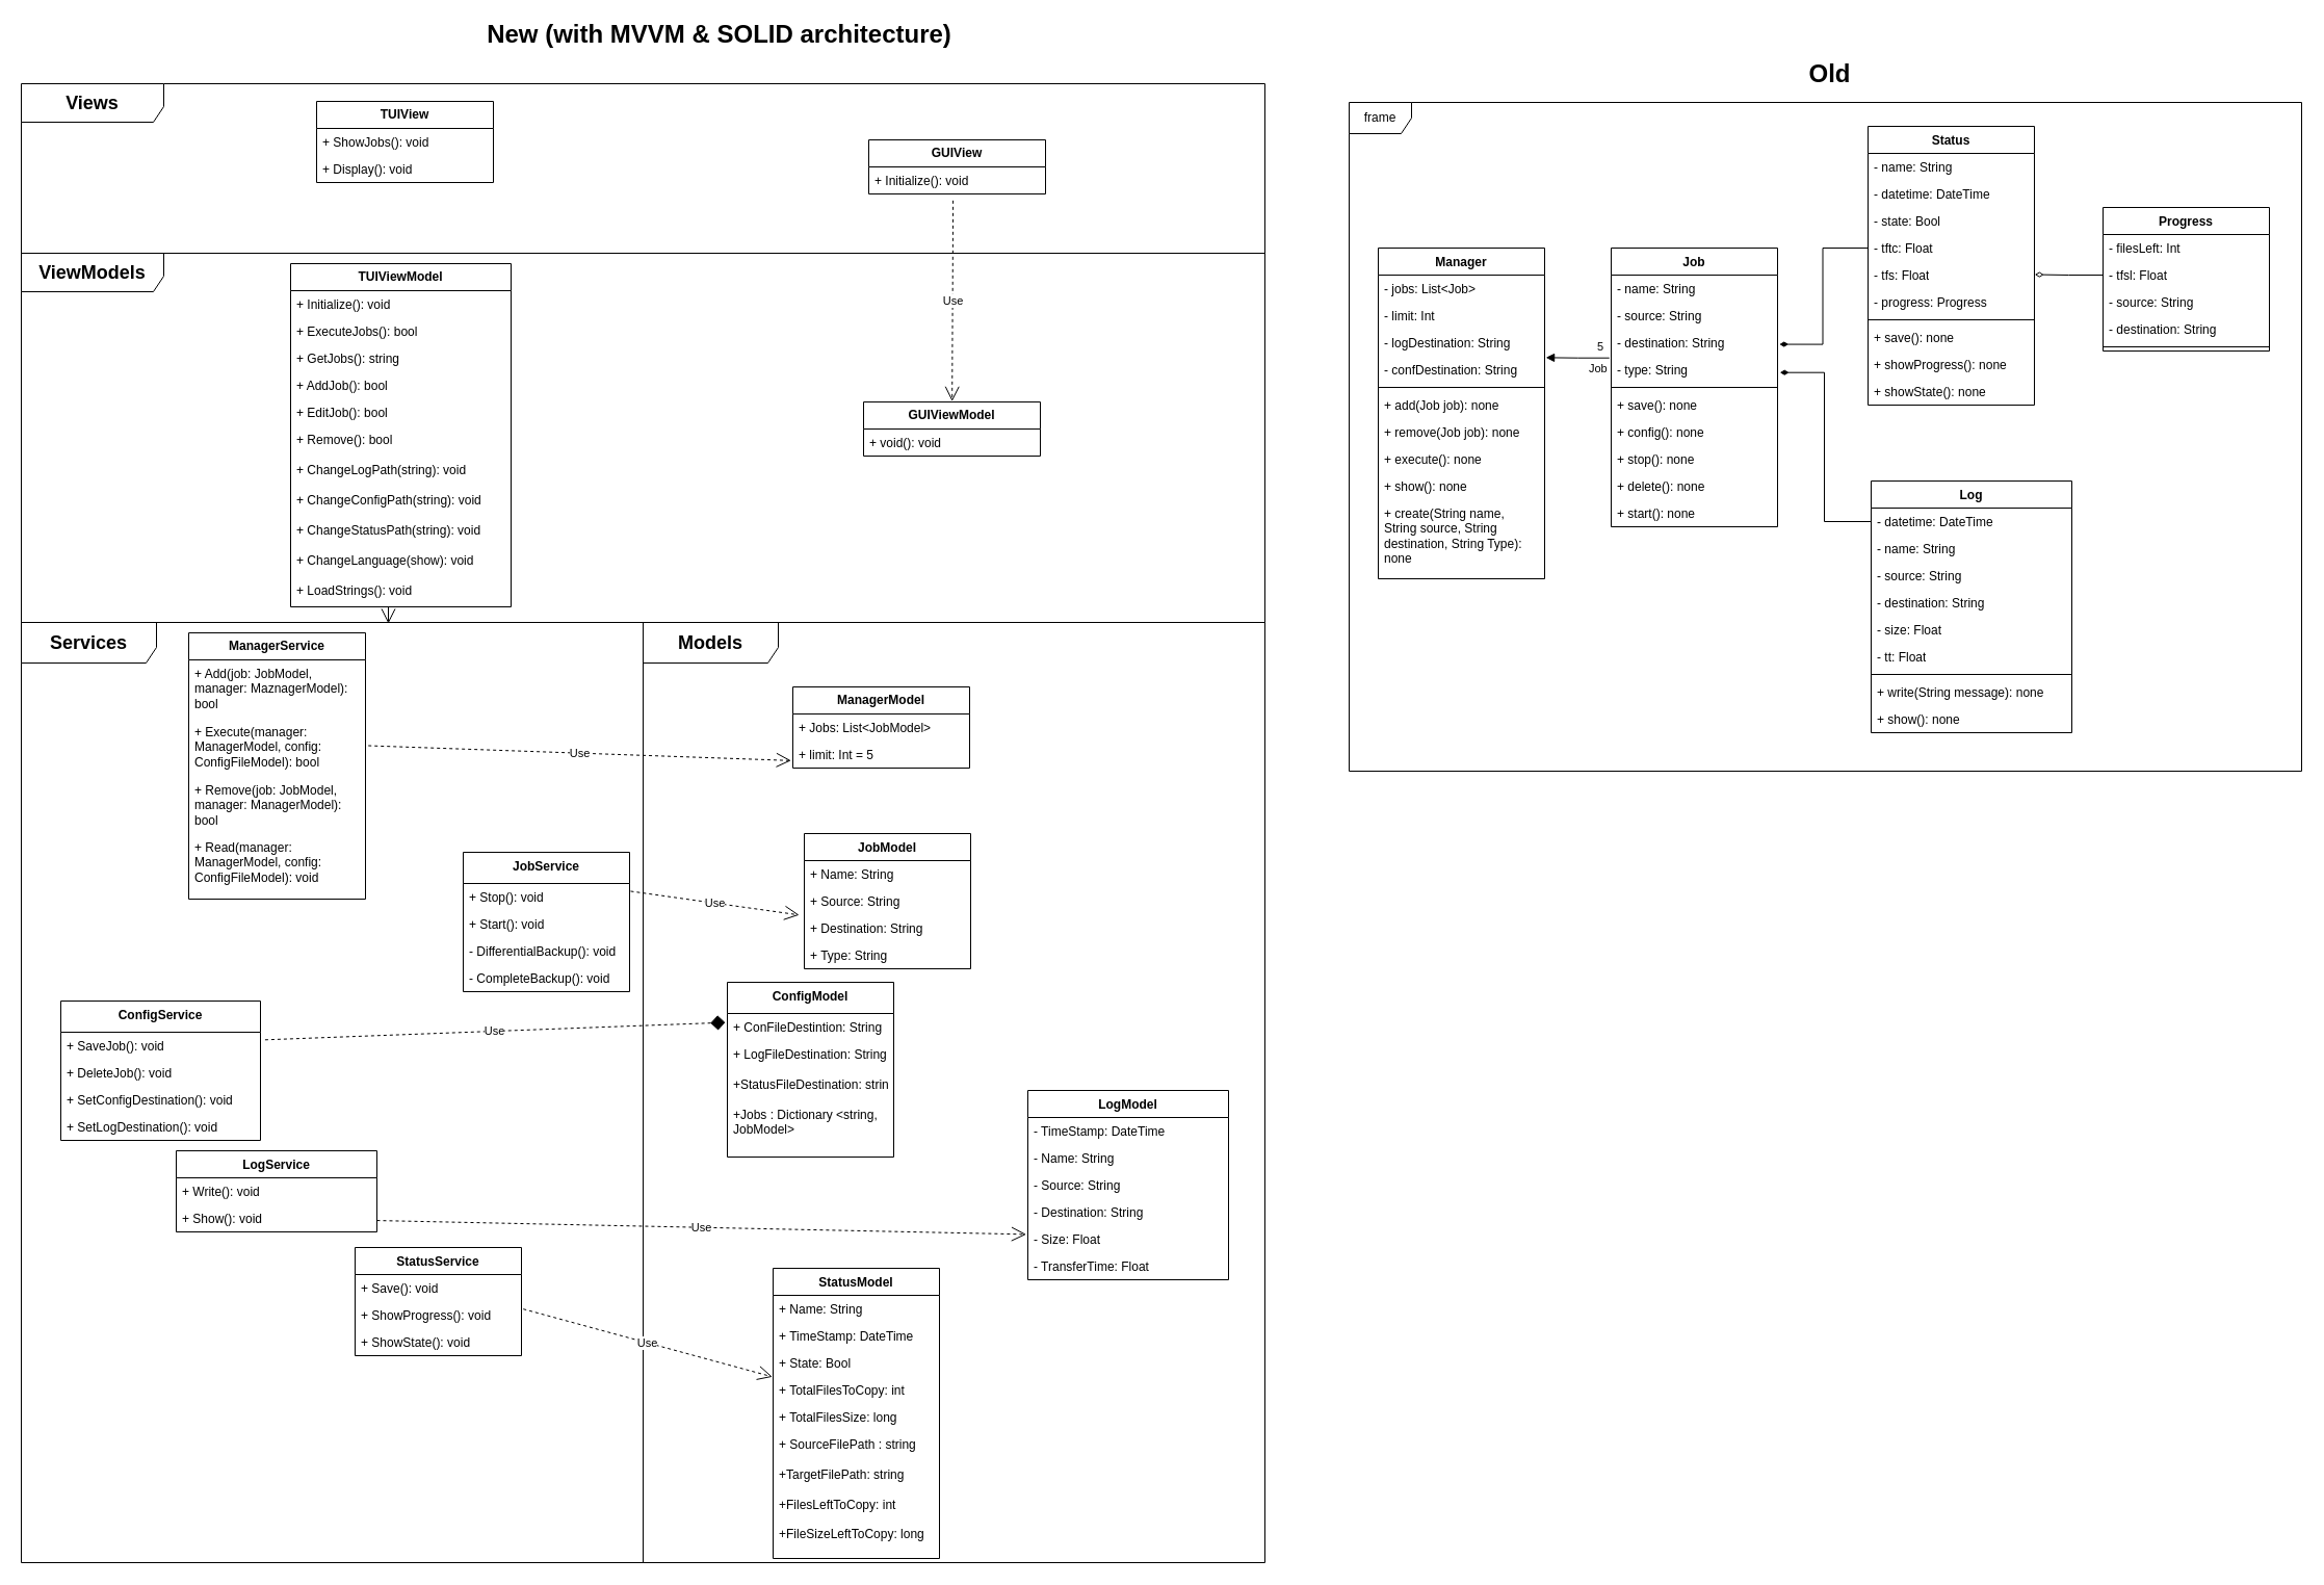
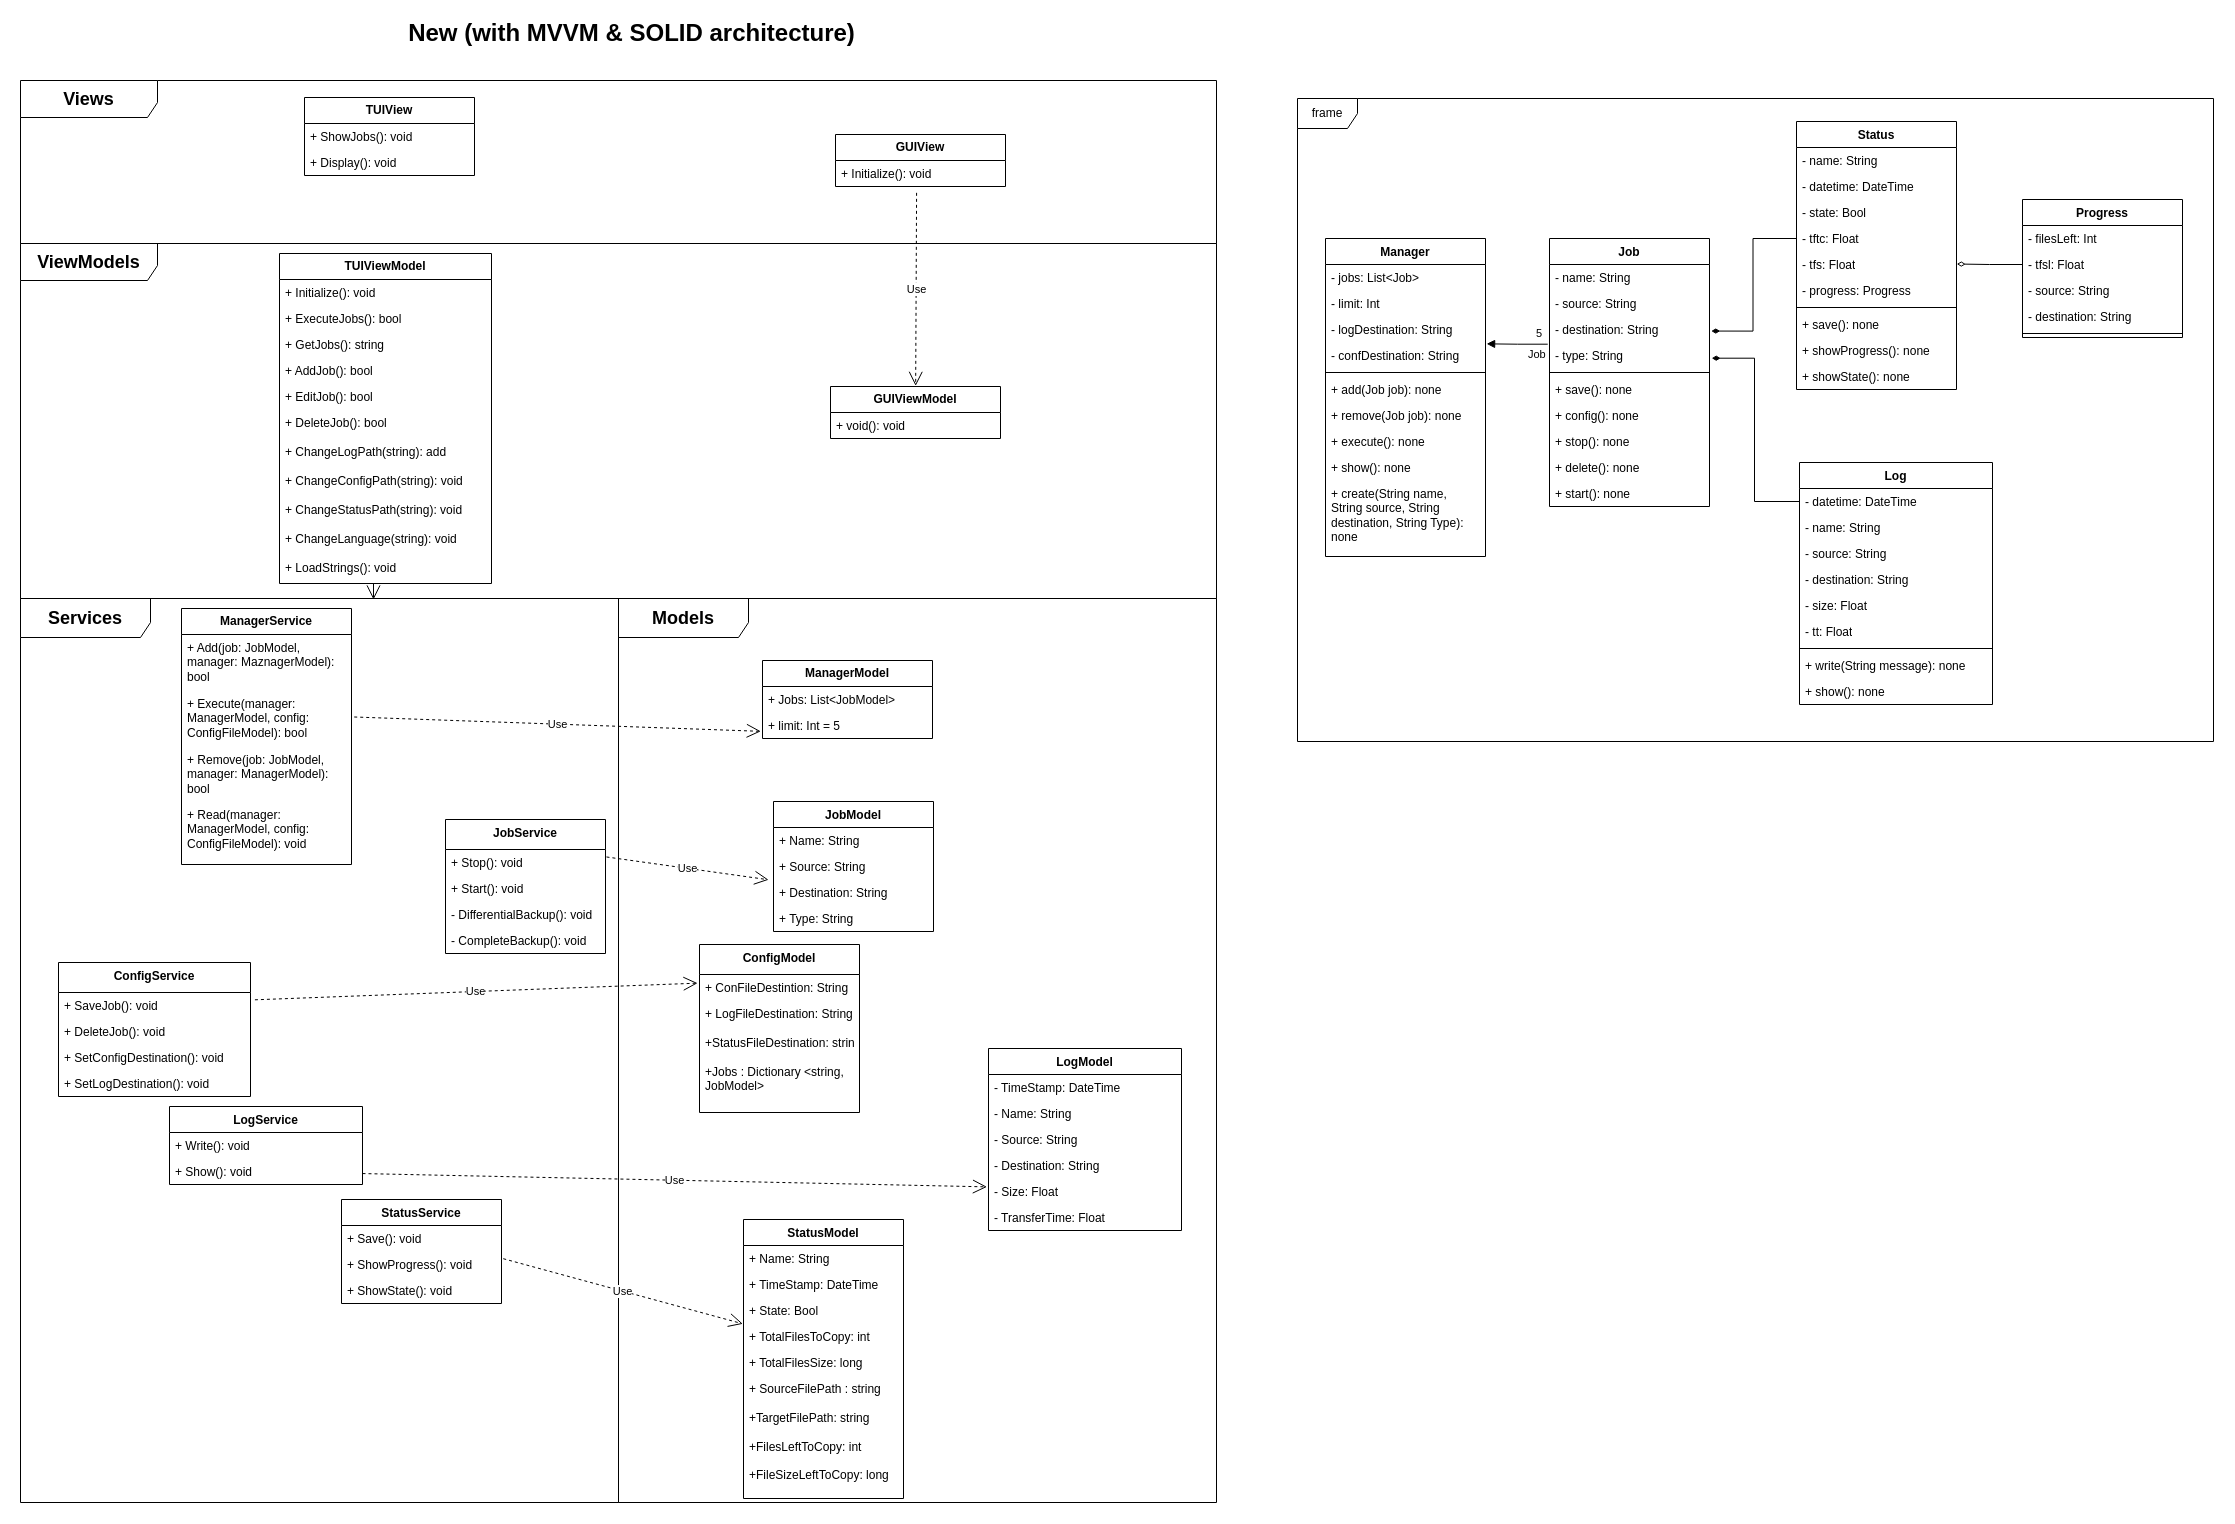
- <mxCell id="133" value="&lt;font style=&quot;font-size: 24px;&quot;&gt;New (with MVVM &amp;amp; SOLID architecture)&lt;/font&gt;" style="text;align=center;fontStyle=1;verticalAlign=middle;spacingLeft=3;spacingRight=3;strokeColor=none;rotatable=0;points=[[0,0.5],[1,0.5]];portConstraint=eastwest;html=1;" parent="1" vertex="1"><mxGeometry x="447" y="20" width="488" height="26" as="geometry" /></mxCell>
+ <mxCell id="133" value="&lt;font style=&quot;font-size: 24px;&quot;&gt;New (with MVVM &amp;amp; SOLID architecture)&lt;/font&gt;" style="text;align=center;fontStyle=1;verticalAlign=middle;spacingLeft=3;spacingRight=3;strokeColor=none;rotatable=0;points=[[0,0.5],[1,0.5]];portConstraint=eastwest;html=1;" parent="1" vertex="1"><mxGeometry x="387" y="20" width="488" height="26" as="geometry" /></mxCell>
- <mxCell id="135" value="&lt;font style=&quot;font-size: 24px;&quot;&gt;Old&lt;/font&gt;" style="text;align=center;fontStyle=1;verticalAlign=middle;spacingLeft=3;spacingRight=3;strokeColor=none;rotatable=0;points=[[0,0.5],[1,0.5]];portConstraint=eastwest;html=1;" parent="1" vertex="1"><mxGeometry x="1515" y="58" width="488" height="26" as="geometry" /></mxCell>
- <mxCell id="104" value="+ Remove(): bool" style="text;strokeColor=none;fillColor=none;align=left;verticalAlign=top;spacingLeft=4;spacingRight=4;overflow=hidden;rotatable=0;points=[[0,0.5],[1,0.5]];portConstraint=eastwest;whiteSpace=wrap;html=1;" vertex="1" parent="98"><mxGeometry y="156" width="212" height="29" as="geometry" /></mxCell>
+ <mxCell id="104" value="+ DeleteJob(): bool" style="text;strokeColor=none;fillColor=none;align=left;verticalAlign=top;spacingLeft=4;spacingRight=4;overflow=hidden;rotatable=0;points=[[0,0.5],[1,0.5]];portConstraint=eastwest;whiteSpace=wrap;html=1;" vertex="1" parent="98"><mxGeometry y="156" width="212" height="29" as="geometry" /></mxCell>
- <mxCell id="105" value="+ ChangeLogPath(string): void" style="text;strokeColor=none;fillColor=none;align=left;verticalAlign=top;spacingLeft=4;spacingRight=4;overflow=hidden;rotatable=0;points=[[0,0.5],[1,0.5]];portConstraint=eastwest;whiteSpace=wrap;html=1;" vertex="1" parent="98"><mxGeometry y="185" width="212" height="29" as="geometry" /></mxCell>
+ <mxCell id="105" value="+ ChangeLogPath(string): add" style="text;strokeColor=none;fillColor=none;align=left;verticalAlign=top;spacingLeft=4;spacingRight=4;overflow=hidden;rotatable=0;points=[[0,0.5],[1,0.5]];portConstraint=eastwest;whiteSpace=wrap;html=1;" vertex="1" parent="98"><mxGeometry y="185" width="212" height="29" as="geometry" /></mxCell>
- <mxCell id="108" value="+ ChangeLanguage(show): void" style="text;strokeColor=none;fillColor=none;align=left;verticalAlign=top;spacingLeft=4;spacingRight=4;overflow=hidden;rotatable=0;points=[[0,0.5],[1,0.5]];portConstraint=eastwest;whiteSpace=wrap;html=1;" vertex="1" parent="98"><mxGeometry y="272" width="212" height="29" as="geometry" /></mxCell>
+ <mxCell id="108" value="+ ChangeLanguage(string): void" style="text;strokeColor=none;fillColor=none;align=left;verticalAlign=top;spacingLeft=4;spacingRight=4;overflow=hidden;rotatable=0;points=[[0,0.5],[1,0.5]];portConstraint=eastwest;whiteSpace=wrap;html=1;" vertex="1" parent="98"><mxGeometry y="272" width="212" height="29" as="geometry" /></mxCell>
- <mxCell id="130" value="Use" style="endArrow=diamond;endSize=12;dashed=1;html=1;rounded=0;entryX=-0.012;entryY=0.333;entryDx=0;entryDy=0;entryPerimeter=0;exitX=1.023;exitY=0.281;exitDx=0;exitDy=0;exitPerimeter=0;" parent="1" source="114" target="125" edge="1"><mxGeometry width="160" relative="1" as="geometry"><mxPoint x="367" y="1135" as="sourcePoint" /><mxPoint x="1011" y="1116" as="targetPoint" /></mxGeometry></mxCell>
+ <mxCell id="130" value="Use" style="endArrow=open;endSize=12;dashed=1;html=1;rounded=0;entryX=-0.012;entryY=0.333;entryDx=0;entryDy=0;entryPerimeter=0;exitX=1.023;exitY=0.281;exitDx=0;exitDy=0;exitPerimeter=0;" parent="1" source="114" target="125" edge="1"><mxGeometry width="160" relative="1" as="geometry"><mxPoint x="367" y="1135" as="sourcePoint" /><mxPoint x="1011" y="1116" as="targetPoint" /></mxGeometry></mxCell>
